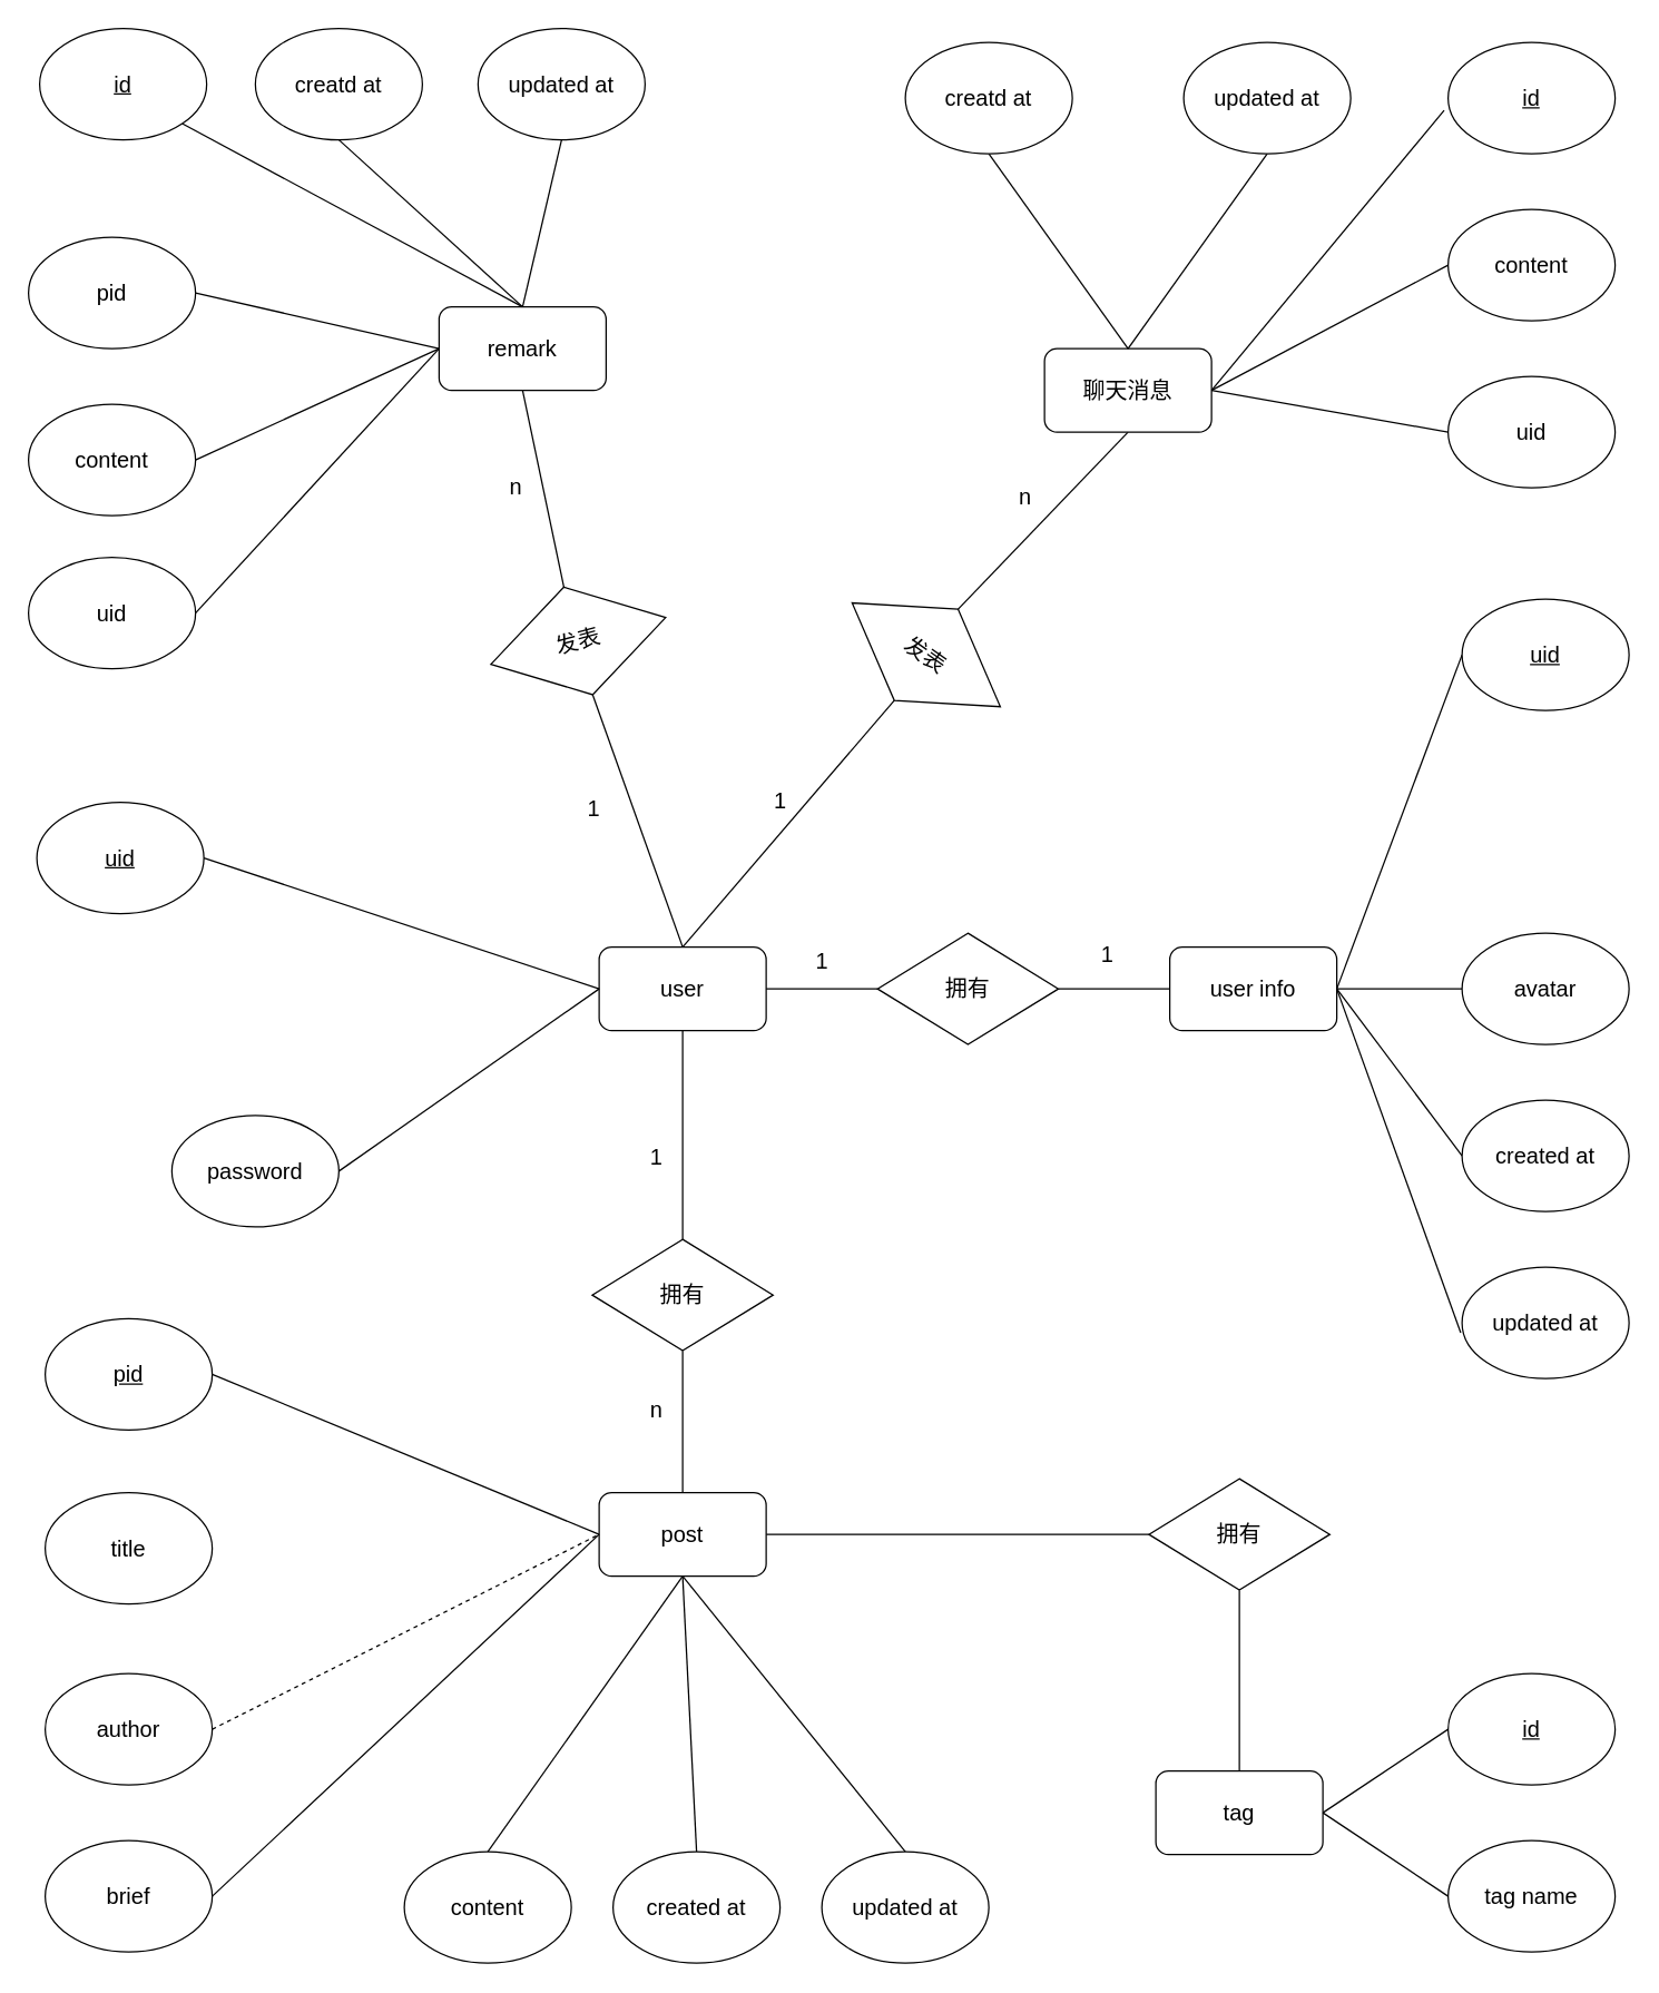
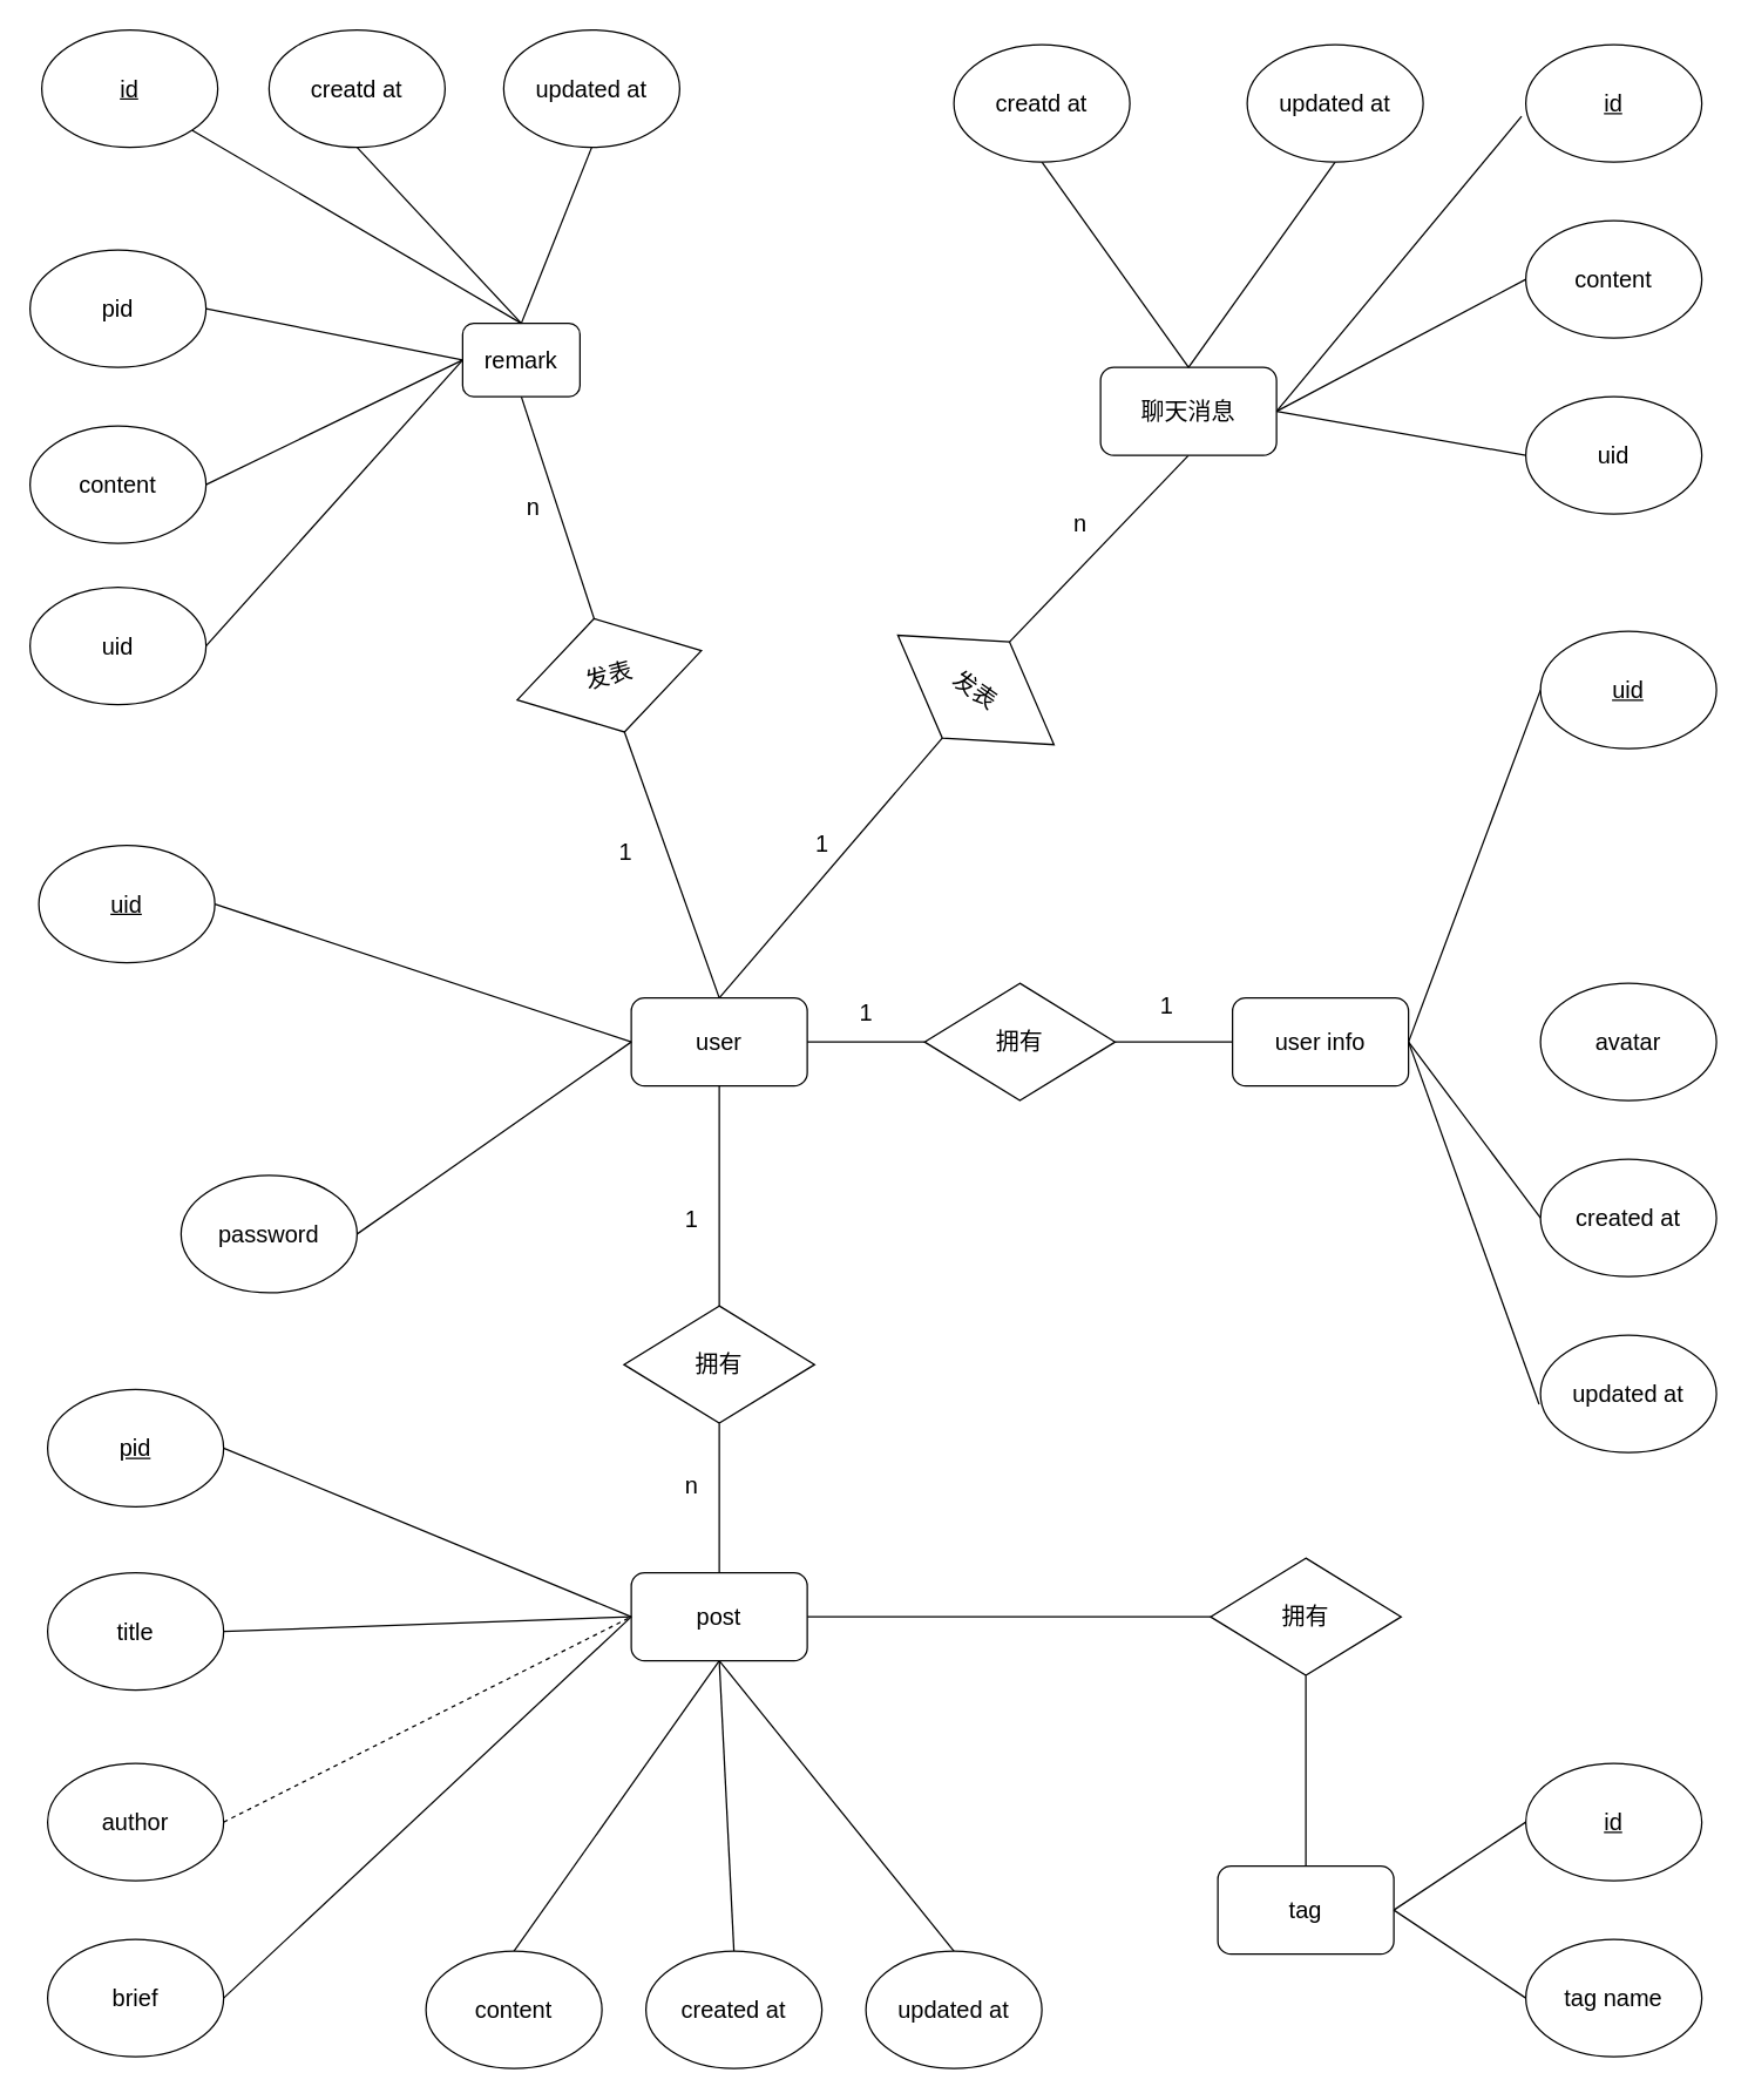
- <mxCell id="58" value="remark" style="rounded=1;whiteSpace=wrap;html=1;fontSize=16;" vertex="1" parent="1"><mxGeometry x="315" y="220" width="120" height="60" as="geometry" /></mxCell>
+ <mxCell id="58" value="remark" style="rounded=1;whiteSpace=wrap;html=1;fontSize=16;" vertex="1" parent="1"><mxGeometry x="315" y="220" width="80" height="50" as="geometry" /></mxCell>
- <mxCell id="12" style="edgeStyle=none;html=1;exitX=1;exitY=0.5;exitDx=0;exitDy=0;entryX=0;entryY=0.5;entryDx=0;entryDy=0;strokeColor=default;endArrow=none;endFill=0;fontSize=16;" edge="1" parent="1" source="15" target="18"><mxGeometry relative="1" as="geometry" /></mxCell>
+ <mxCell id="28" style="edgeStyle=none;html=1;exitX=1;exitY=0.5;exitDx=0;exitDy=0;entryX=0;entryY=0.5;entryDx=0;entryDy=0;strokeColor=default;fontSize=16;endArrow=none;endFill=0;" edge="1" parent="1" source="29" target="26"><mxGeometry relative="1" as="geometry" /></mxCell>
